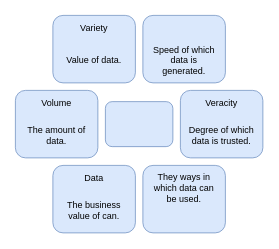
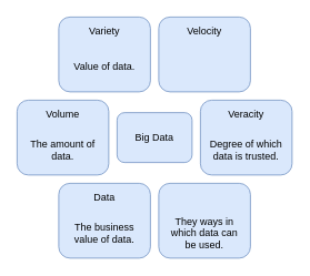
+ <mxCell id="7" value="Velocity" style="text;html=1;strokeColor=none;fillColor=none;align=center;verticalAlign=middle;whiteSpace=wrap;rounded=0;" vertex="1" parent="1"><mxGeometry x="200" y="27" width="90" height="20" as="geometry" /></mxCell>
- <mxCell id="15" value="Speed of which data is generated." style="text;html=1;strokeColor=none;fillColor=none;align=center;verticalAlign=middle;whiteSpace=wrap;rounded=0;" vertex="1" parent="1"><mxGeometry x="200" y="60" width="90" height="40" as="geometry" /></mxCell>
+ <mxCell id="20" value="Big Data" style="text;html=1;strokeColor=none;fillColor=none;align=center;verticalAlign=middle;whiteSpace=wrap;rounded=0;" vertex="1" parent="1"><mxGeometry x="140" y="145" width="90" height="40" as="geometry" /></mxCell>
- <mxCell id="18" value="They ways in which data can be used." style="text;html=1;strokeColor=none;fillColor=none;align=center;verticalAlign=middle;whiteSpace=wrap;rounded=0;" vertex="1" parent="1"><mxGeometry x="200" y="230" width="90" height="40" as="geometry" /></mxCell>
+ <mxCell id="18" value="They ways in which data can be used." style="text;html=1;strokeColor=none;fillColor=none;align=center;verticalAlign=middle;whiteSpace=wrap;rounded=0;" vertex="1" parent="1"><mxGeometry x="200" y="260" width="90" height="40" as="geometry" /></mxCell>
- <mxCell id="17" value="The business value of can." style="text;html=1;strokeColor=none;fillColor=none;align=center;verticalAlign=middle;whiteSpace=wrap;rounded=0;" vertex="1" parent="1"><mxGeometry x="80" y="260" width="90" height="40" as="geometry" /></mxCell>
+ <mxCell id="17" value="The business value of data." style="text;html=1;strokeColor=none;fillColor=none;align=center;verticalAlign=middle;whiteSpace=wrap;rounded=0;" vertex="1" parent="1"><mxGeometry x="80" y="260" width="90" height="40" as="geometry" /></mxCell>
